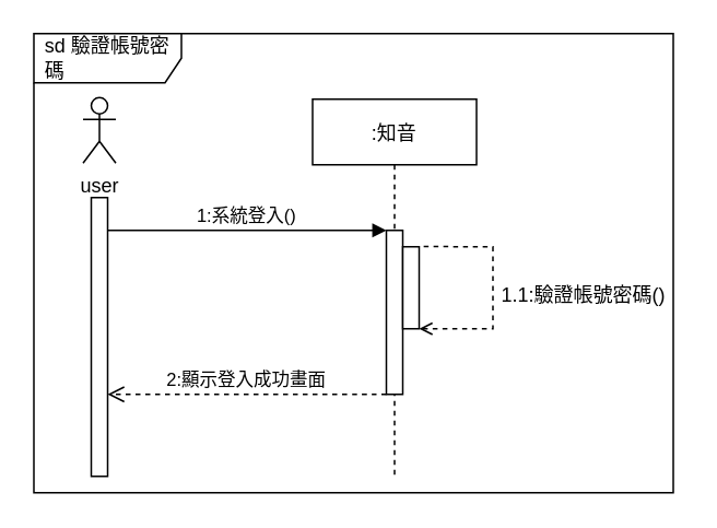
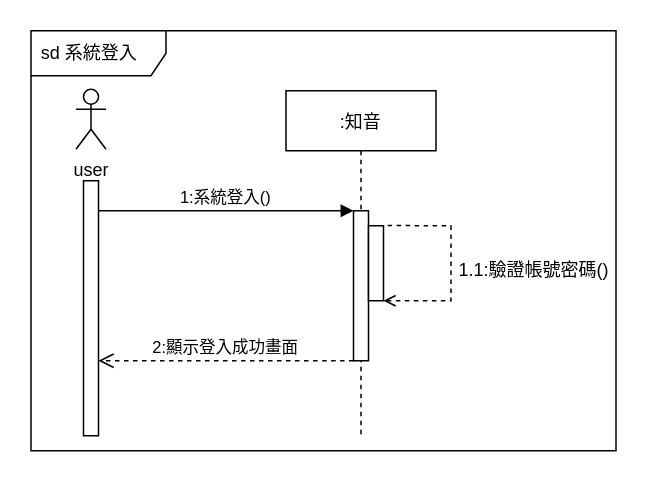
- <mxCell id="11" value="sd 驗證帳號密碼" style="shape=umlFrame;whiteSpace=wrap;html=1;width=90;height=30;boundedLbl=1;verticalAlign=middle;align=left;spacingLeft=5;" vertex="1" parent="1"><mxGeometry x="20" y="20" width="390" height="280" as="geometry" /></mxCell>
+ <mxCell id="11" value="sd 系統登入" style="shape=umlFrame;whiteSpace=wrap;html=1;width=90;height=30;boundedLbl=1;verticalAlign=middle;align=left;spacingLeft=5;" vertex="1" parent="1"><mxGeometry x="20" y="20" width="390" height="280" as="geometry" /></mxCell>
